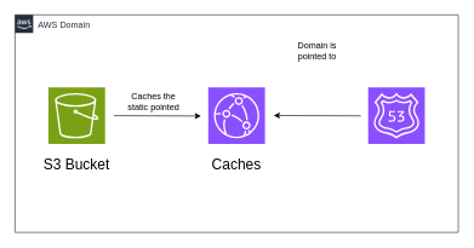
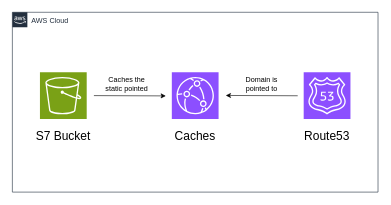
- <mxCell id="2" value="AWS Domain" style="points=[[0,0],[0.25,0],[0.5,0],[0.75,0],[1,0],[1,0.25],[1,0.5],[1,0.75],[1,1],[0.75,1],[0.5,1],[0.25,1],[0,1],[0,0.75],[0,0.5],[0,0.25]];outlineConnect=0;gradientColor=none;html=1;whiteSpace=wrap;fontSize=12;fontStyle=0;container=1;pointerEvents=0;collapsible=0;recursiveResize=0;shape=mxgraph.aws4.group;grIcon=mxgraph.aws4.group_aws_cloud_alt;strokeColor=#232F3E;fillColor=none;verticalAlign=top;align=left;spacingLeft=30;fontColor=#232F3E;dashed=0;" parent="1" vertex="1"><mxGeometry x="20" y="20" width="610" height="300" as="geometry" /></mxCell>
+ <mxCell id="2" value="AWS Cloud" style="points=[[0,0],[0.25,0],[0.5,0],[0.75,0],[1,0],[1,0.25],[1,0.5],[1,0.75],[1,1],[0.75,1],[0.5,1],[0.25,1],[0,1],[0,0.75],[0,0.5],[0,0.25]];outlineConnect=0;gradientColor=none;html=1;whiteSpace=wrap;fontSize=12;fontStyle=0;container=1;pointerEvents=0;collapsible=0;recursiveResize=0;shape=mxgraph.aws4.group;grIcon=mxgraph.aws4.group_aws_cloud_alt;strokeColor=#232F3E;fillColor=none;verticalAlign=top;align=left;spacingLeft=30;fontColor=#232F3E;dashed=0;" parent="1" vertex="1"><mxGeometry x="20" y="20" width="610" height="300" as="geometry" /></mxCell>
- <mxCell id="8" value="Domain is pointed to" style="text;html=1;align=center;verticalAlign=middle;whiteSpace=wrap;rounded=0;" vertex="1" parent="1"><mxGeometry x="406" y="54" width="60" height="30" as="geometry" /></mxCell>
+ <mxCell id="8" value="Domain is pointed to" style="text;html=1;align=center;verticalAlign=middle;whiteSpace=wrap;rounded=0;" vertex="1" parent="1"><mxGeometry x="406" y="124" width="60" height="30" as="geometry" /></mxCell>
- <mxCell id="9" value="S3 Bucket" style="text;html=1;align=center;verticalAlign=middle;whiteSpace=wrap;rounded=0;fontSize=20;" vertex="1" parent="1"><mxGeometry x="50" y="210" width="110" height="30" as="geometry" /></mxCell>
+ <mxCell id="9" value="S7 Bucket" style="text;html=1;align=center;verticalAlign=middle;whiteSpace=wrap;rounded=0;fontSize=20;" vertex="1" parent="1"><mxGeometry x="50" y="210" width="110" height="30" as="geometry" /></mxCell>
+ <mxCell id="11" value="Route53" style="text;html=1;align=center;verticalAlign=middle;whiteSpace=wrap;rounded=0;fontSize=20;" vertex="1" parent="1"><mxGeometry x="490" y="210" width="110" height="30" as="geometry" /></mxCell>
